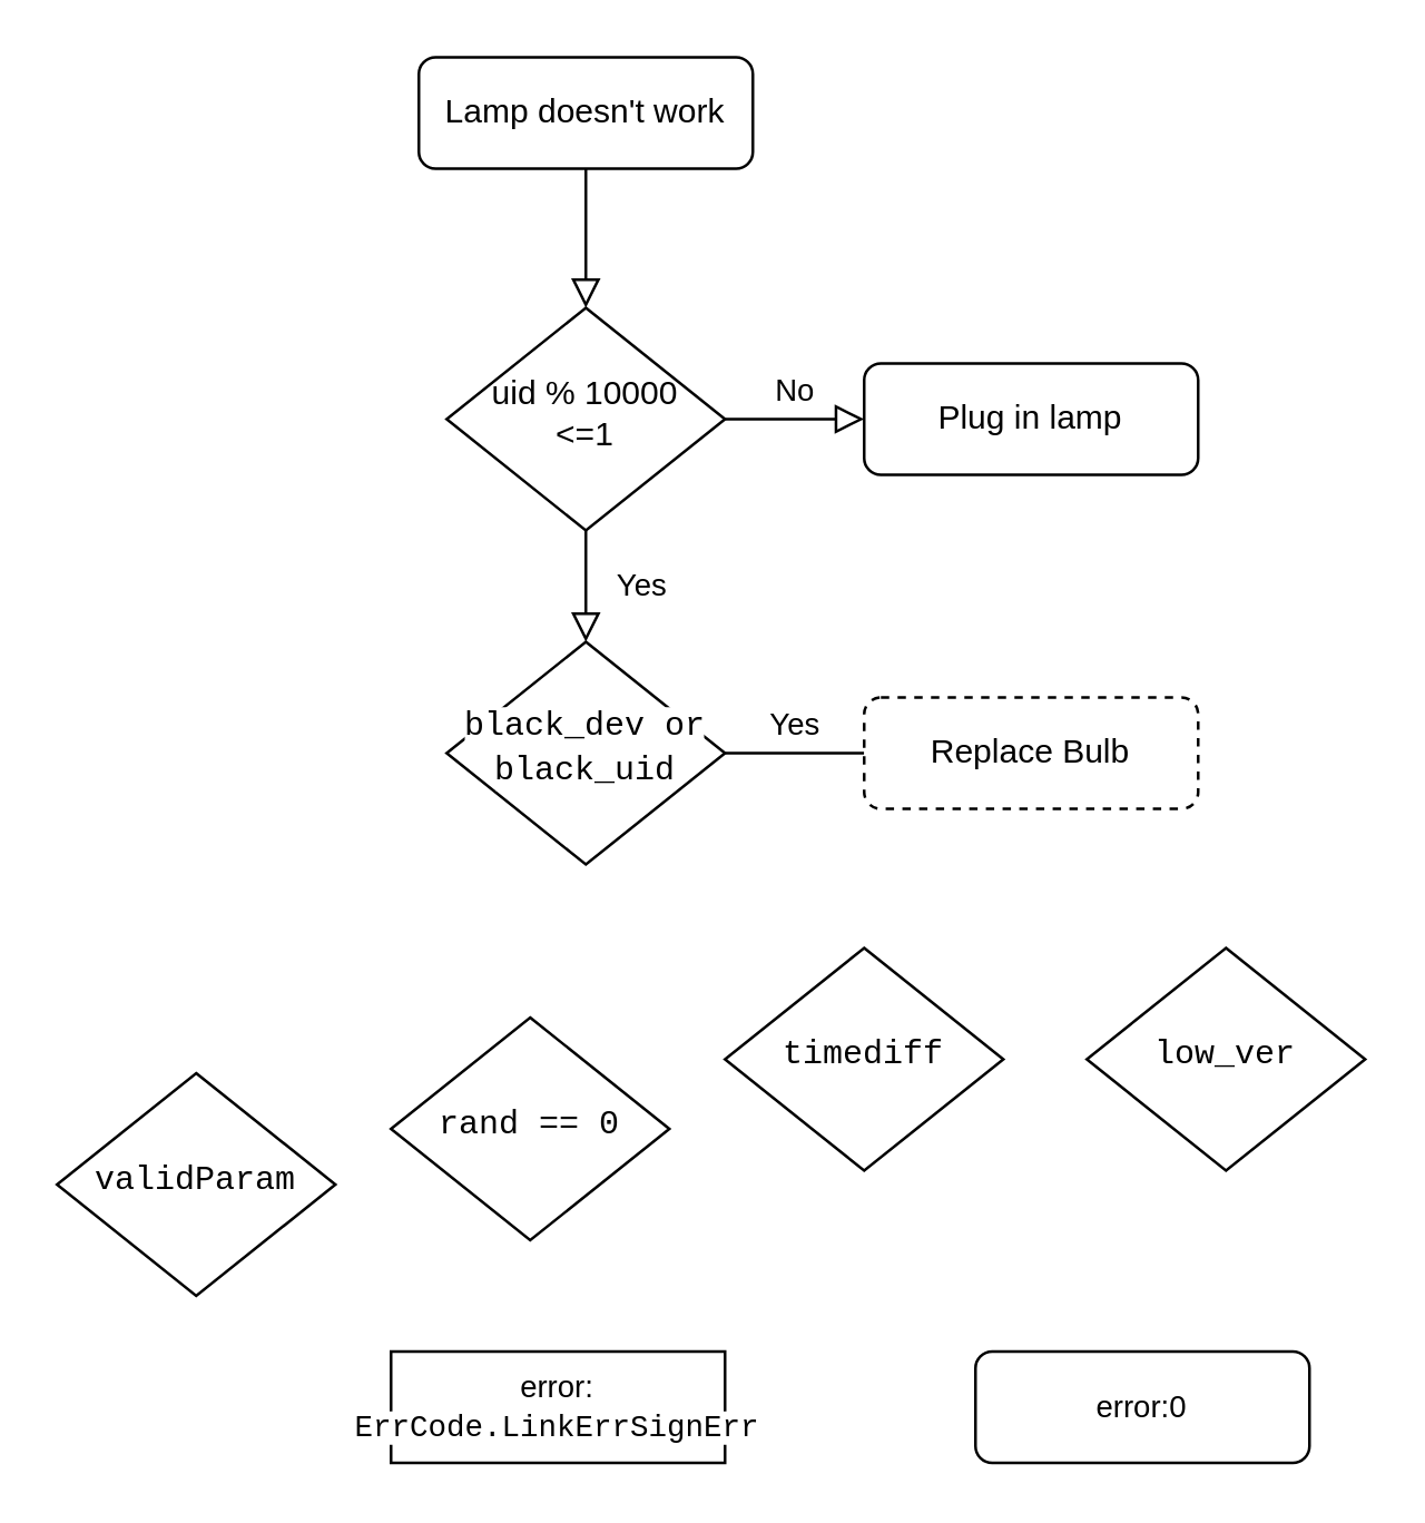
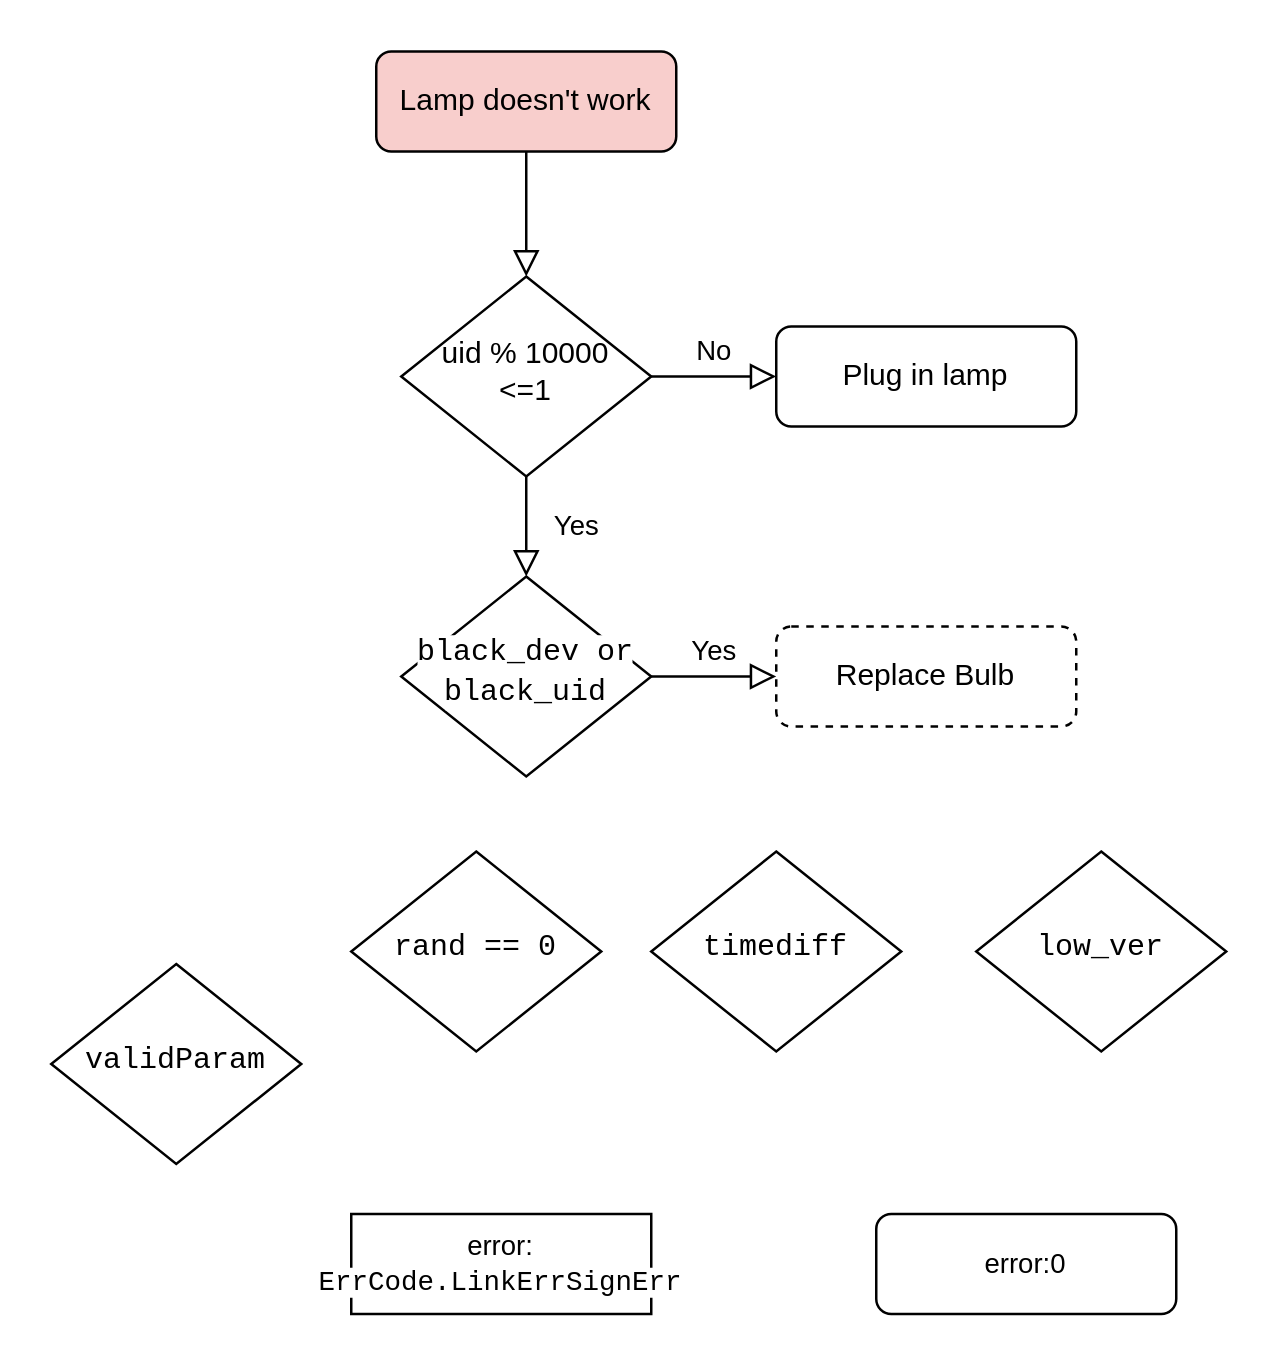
- <mxCell id="3" value="Lamp doesn't work" style="rounded=1;whiteSpace=wrap;html=1;fontSize=12;glass=0;strokeWidth=1;shadow=0;" parent="1" vertex="1"><mxGeometry x="150" y="20" width="120" height="40" as="geometry" /></mxCell>
+ <mxCell id="3" value="Lamp doesn't work" style="rounded=1;whiteSpace=wrap;html=1;fontSize=12;glass=0;strokeWidth=1;shadow=0;fillColor=#f8cecc;" parent="1" vertex="1"><mxGeometry x="150" y="20" width="120" height="40" as="geometry" /></mxCell>
- <mxCell id="8" value="Yes" style="edgeStyle=orthogonalEdgeStyle;rounded=0;html=1;jettySize=auto;orthogonalLoop=1;fontSize=11;endArrow=none;endFill=0;endSize=8;strokeWidth=1;shadow=0;labelBackgroundColor=none;" parent="1" source="9" target="10" edge="1"><mxGeometry y="10" relative="1" as="geometry"><mxPoint as="offset" /></mxGeometry></mxCell>
+ <mxCell id="8" value="Yes" style="edgeStyle=orthogonalEdgeStyle;rounded=0;html=1;jettySize=auto;orthogonalLoop=1;fontSize=11;endArrow=block;endFill=0;endSize=8;strokeWidth=1;shadow=0;labelBackgroundColor=none;" parent="1" source="9" target="10" edge="1"><mxGeometry y="10" relative="1" as="geometry"><mxPoint as="offset" /></mxGeometry></mxCell>
- <mxCell id="12" value="&lt;div style=&quot;text-align: start;&quot;&gt;&lt;font face=&quot;Consolas, Menlo, Courier, monospace&quot;&gt;&lt;span style=&quot;background-color: rgb(255, 255, 255);&quot;&gt;rand == 0&lt;/span&gt;&lt;/font&gt;&lt;/div&gt;" style="rhombus;whiteSpace=wrap;html=1;shadow=0;fontFamily=Helvetica;fontSize=12;align=center;strokeWidth=1;spacing=6;spacingTop=-4;" vertex="1" parent="1"><mxGeometry x="140" y="365" width="100" height="80" as="geometry" /></mxCell>
+ <mxCell id="12" value="&lt;div style=&quot;text-align: start;&quot;&gt;&lt;font face=&quot;Consolas, Menlo, Courier, monospace&quot;&gt;&lt;span style=&quot;background-color: rgb(255, 255, 255);&quot;&gt;rand == 0&lt;/span&gt;&lt;/font&gt;&lt;/div&gt;" style="rhombus;whiteSpace=wrap;html=1;shadow=0;fontFamily=Helvetica;fontSize=12;align=center;strokeWidth=1;spacing=6;spacingTop=-4;" vertex="1" parent="1"><mxGeometry x="140" y="340" width="100" height="80" as="geometry" /></mxCell>
